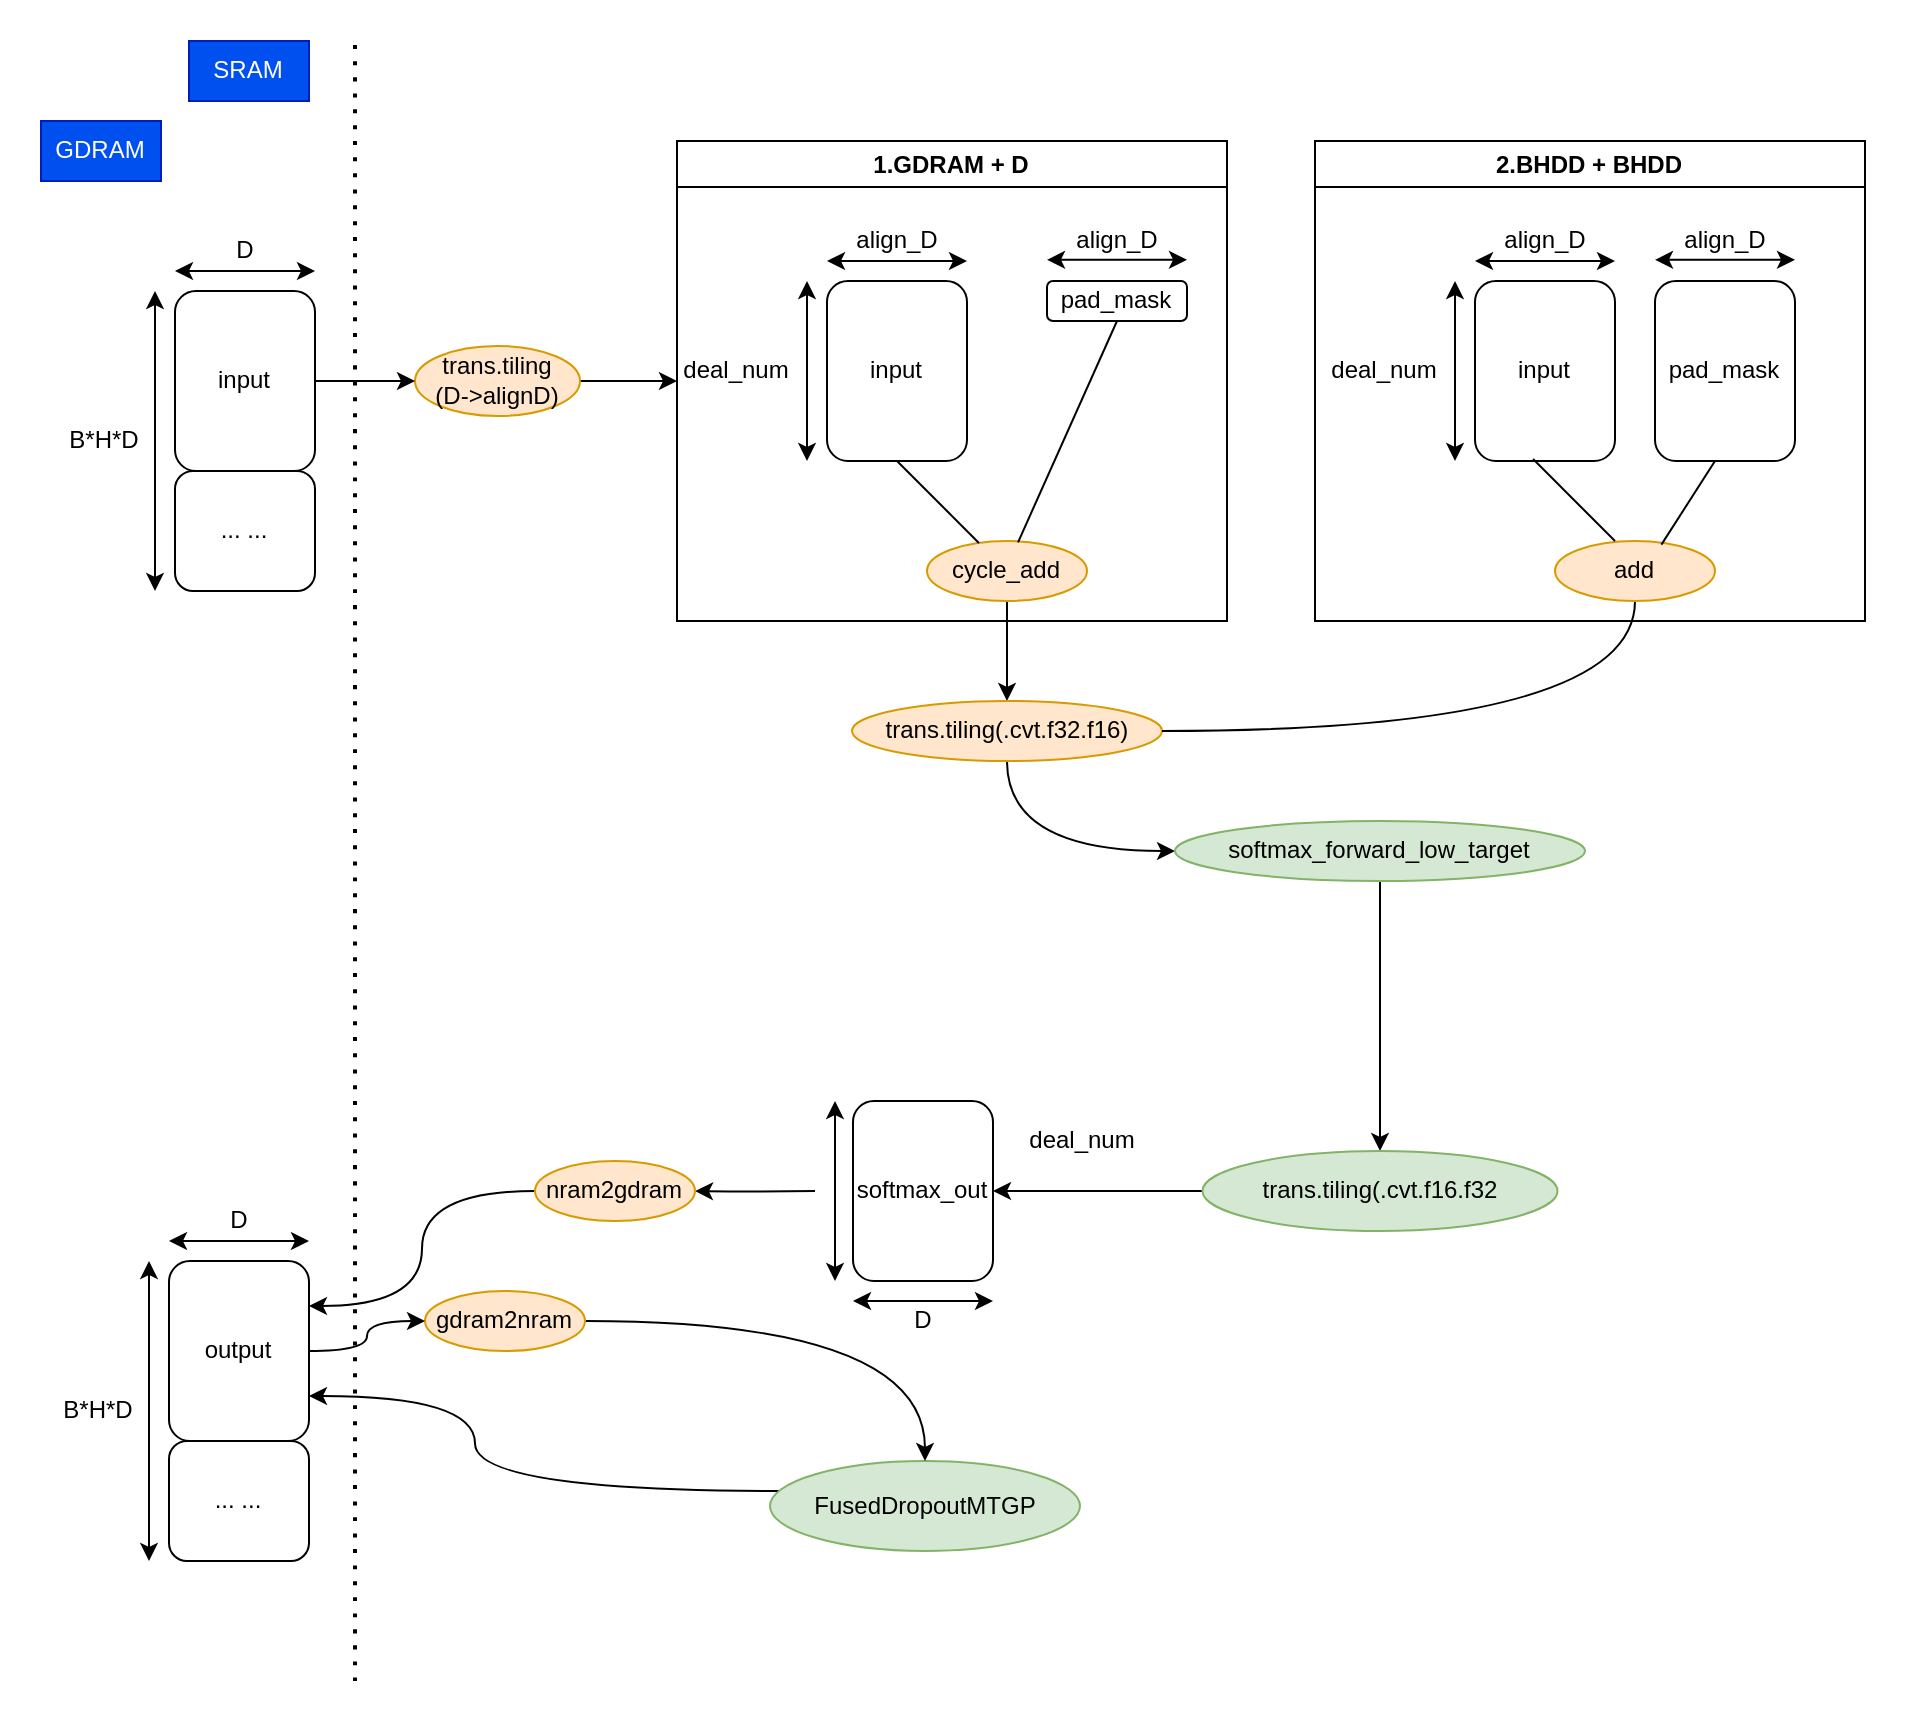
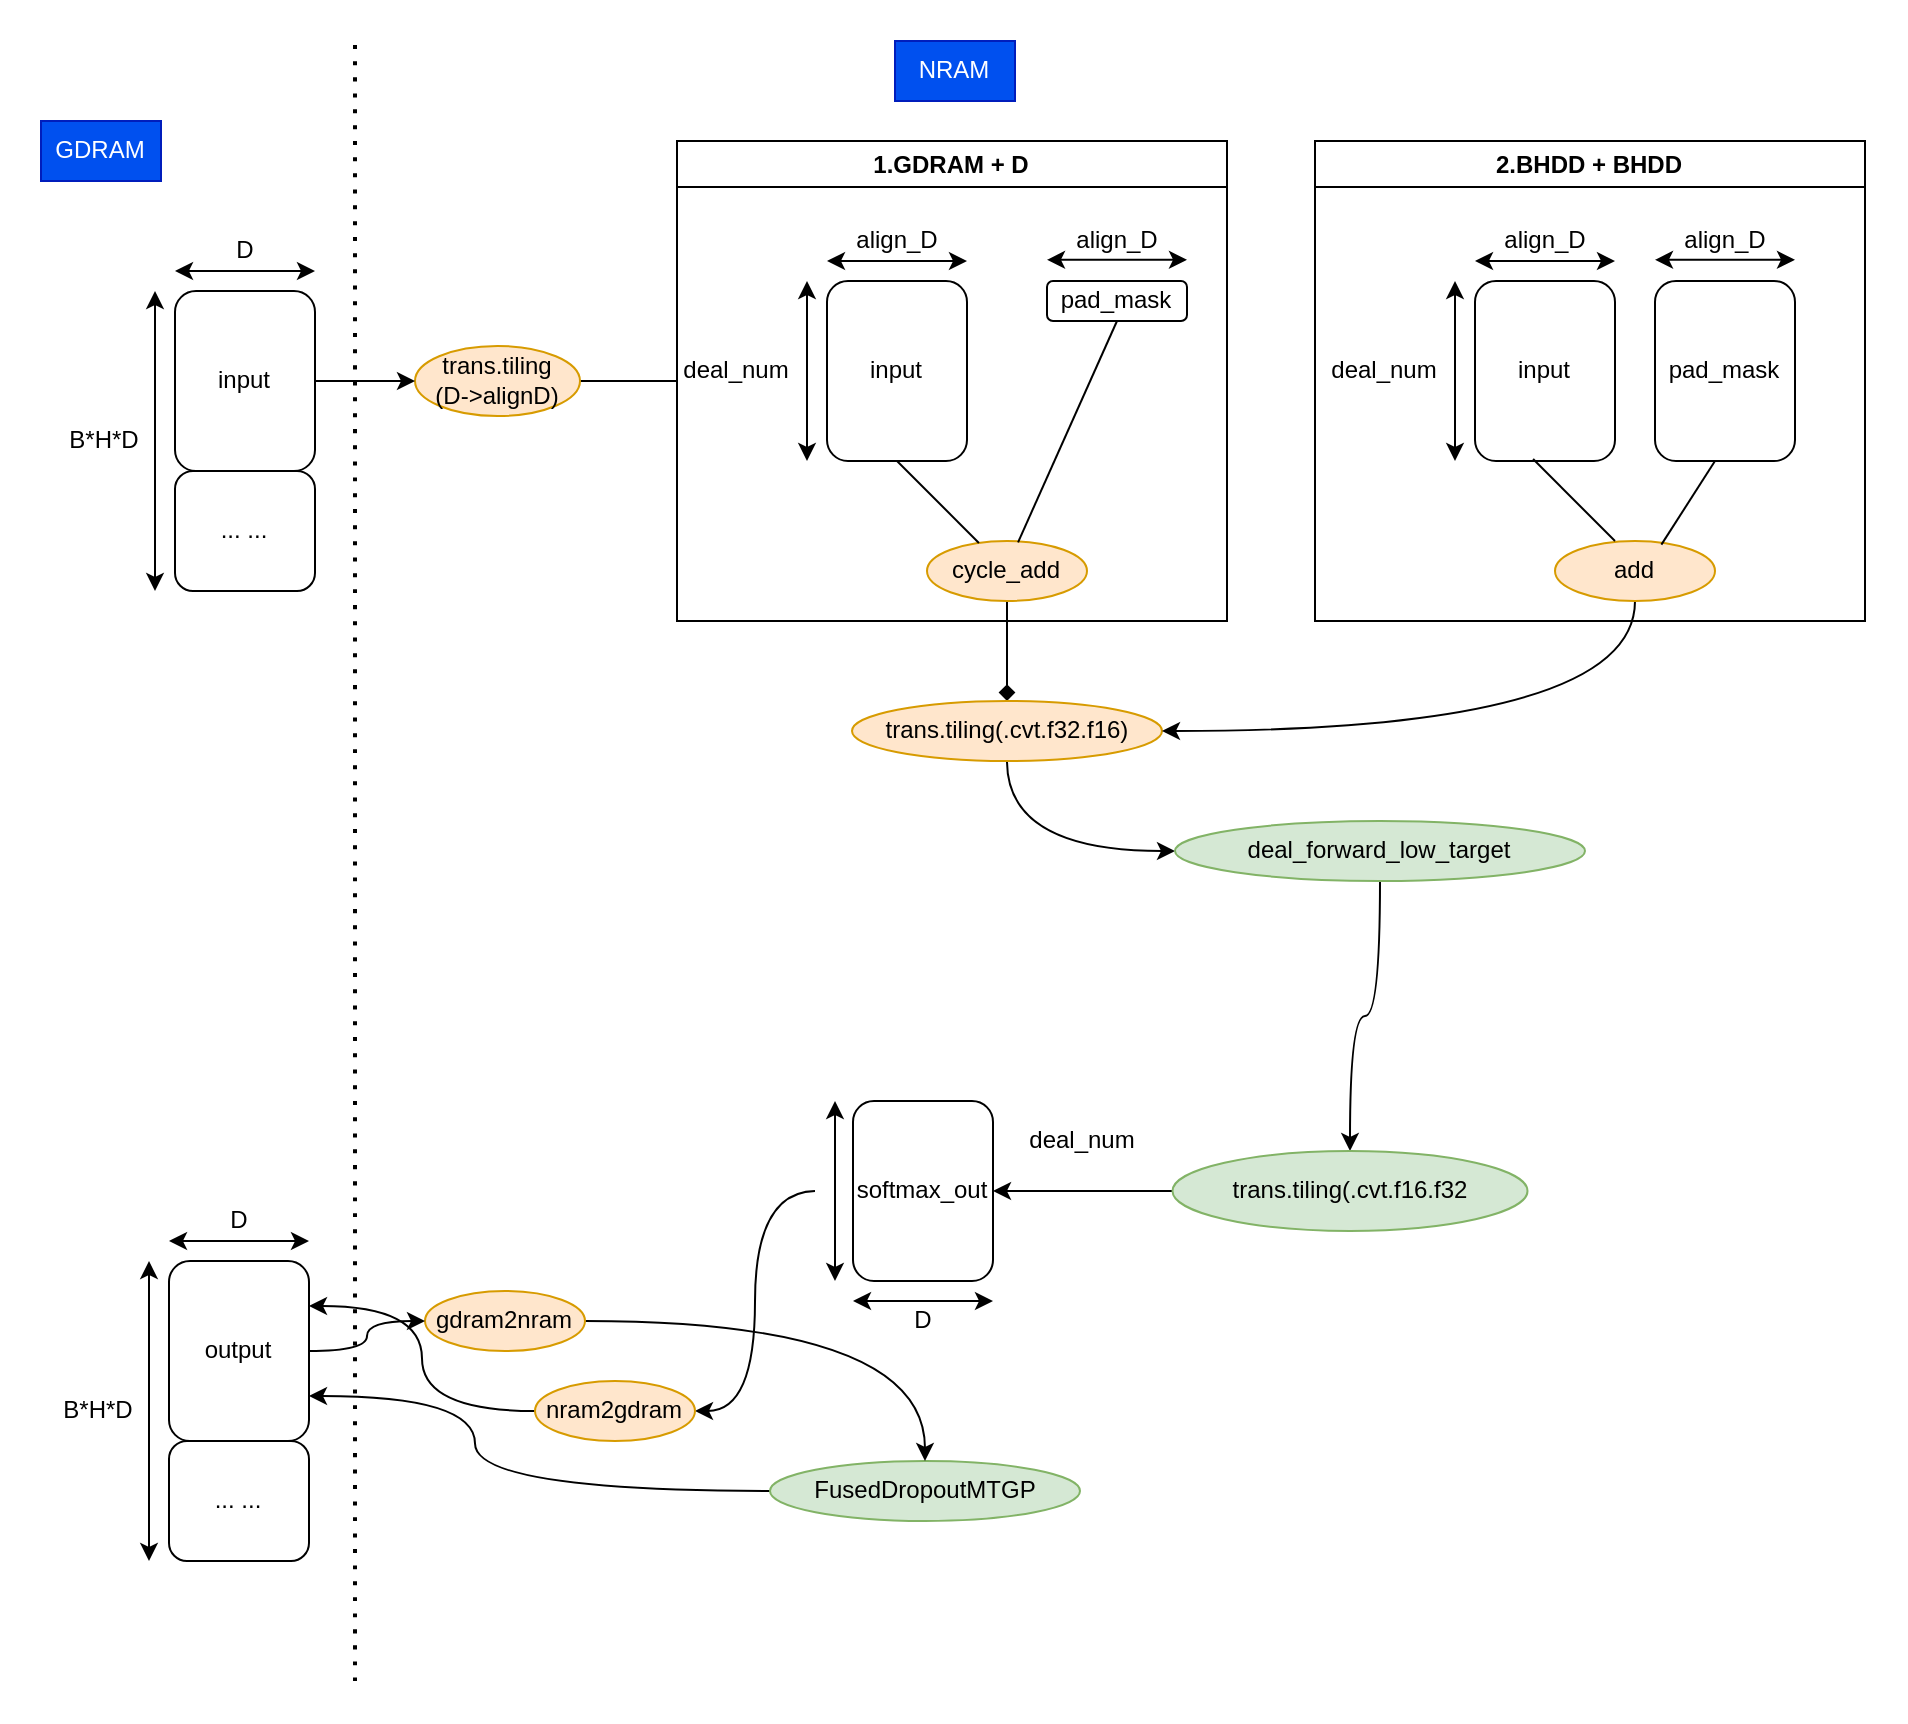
- <mxCell id="63" value="SRAM" style="text;html=1;strokeColor=#001DBC;fillColor=#0050ef;align=center;verticalAlign=middle;whiteSpace=wrap;rounded=0;fontColor=#ffffff;" parent="1" vertex="1"><mxGeometry x="94" y="20" width="60" height="30" as="geometry" /></mxCell>
+ <mxCell id="62" value="NRAM" style="text;html=1;strokeColor=#001DBC;fillColor=#0050ef;align=center;verticalAlign=middle;whiteSpace=wrap;rounded=0;fontColor=#ffffff;" parent="1" vertex="1"><mxGeometry x="447" y="20" width="60" height="30" as="geometry" /></mxCell>
- <mxCell id="64" style="edgeStyle=orthogonalEdgeStyle;rounded=0;orthogonalLoop=1;jettySize=auto;html=1;exitX=1;exitY=0.5;exitDx=0;exitDy=0;entryX=0;entryY=0.5;entryDx=0;entryDy=0;" edge="1" parent="1" source="65" target="58"><mxGeometry relative="1" as="geometry" /></mxCell>
+ <mxCell id="64" style="edgeStyle=orthogonalEdgeStyle;rounded=0;orthogonalLoop=1;jettySize=auto;html=1;exitX=1;exitY=0.5;exitDx=0;exitDy=0;entryX=0;entryY=0.5;entryDx=0;entryDy=0;endArrow=none;" edge="1" parent="1" source="65" target="58"><mxGeometry relative="1" as="geometry" /></mxCell>
- <mxCell id="3" style="edgeStyle=orthogonalEdgeStyle;rounded=0;orthogonalLoop=1;jettySize=auto;html=1;exitX=0.5;exitY=1;exitDx=0;exitDy=0;entryX=0.5;entryY=0;entryDx=0;entryDy=0;" parent="1" source="4" target="8" edge="1"><mxGeometry relative="1" as="geometry" /></mxCell>
+ <mxCell id="3" style="edgeStyle=orthogonalEdgeStyle;rounded=0;orthogonalLoop=1;jettySize=auto;html=1;exitX=0.5;exitY=1;exitDx=0;exitDy=0;entryX=0.5;entryY=0;entryDx=0;entryDy=0;endArrow=diamond;" parent="1" source="4" target="8" edge="1"><mxGeometry relative="1" as="geometry" /></mxCell>
- <mxCell id="54" style="edgeStyle=orthogonalEdgeStyle;curved=1;rounded=0;orthogonalLoop=1;jettySize=auto;html=1;exitX=0.5;exitY=1;exitDx=0;exitDy=0;entryX=1;entryY=0.5;entryDx=0;entryDy=0;endArrow=none;" parent="1" source="55" target="8" edge="1"><mxGeometry relative="1" as="geometry" /></mxCell>
+ <mxCell id="54" style="edgeStyle=orthogonalEdgeStyle;curved=1;rounded=0;orthogonalLoop=1;jettySize=auto;html=1;exitX=0.5;exitY=1;exitDx=0;exitDy=0;entryX=1;entryY=0.5;entryDx=0;entryDy=0;" parent="1" source="55" target="8" edge="1"><mxGeometry relative="1" as="geometry" /></mxCell>
- <mxCell id="10" value="softmax_forward_low_target" style="ellipse;whiteSpace=wrap;html=1;fillColor=#d5e8d4;strokeColor=#82b366;" parent="1" vertex="1"><mxGeometry x="587" y="410" width="205" height="30" as="geometry" /></mxCell>
+ <mxCell id="10" value="deal_forward_low_target" style="ellipse;whiteSpace=wrap;html=1;fillColor=#d5e8d4;strokeColor=#82b366;" parent="1" vertex="1"><mxGeometry x="587" y="410" width="205" height="30" as="geometry" /></mxCell>
- <mxCell id="68" value="nram2gdram" style="ellipse;whiteSpace=wrap;html=1;fillColor=#ffe6cc;strokeColor=#d79b00;" parent="1" vertex="1"><mxGeometry x="267" y="580" width="80" height="30" as="geometry" /></mxCell>
+ <mxCell id="68" value="nram2gdram" style="ellipse;whiteSpace=wrap;html=1;fillColor=#ffe6cc;strokeColor=#d79b00;" parent="1" vertex="1"><mxGeometry x="267" y="690" width="80" height="30" as="geometry" /></mxCell>
- <mxCell id="12" value="trans.tiling(.cvt.f16.f32" style="ellipse;whiteSpace=wrap;html=1;fillColor=#d5e8d4;strokeColor=#82b366;" parent="1" vertex="1"><mxGeometry x="600.75" y="575" width="177.5" height="40" as="geometry" /></mxCell>
+ <mxCell id="12" value="trans.tiling(.cvt.f16.f32" style="ellipse;whiteSpace=wrap;html=1;fillColor=#d5e8d4;strokeColor=#82b366;" parent="1" vertex="1"><mxGeometry x="585.75" y="575" width="177.5" height="40" as="geometry" /></mxCell>
- <mxCell id="34" value="FusedDropoutMTGP" style="ellipse;whiteSpace=wrap;html=1;fillColor=#d5e8d4;strokeColor=#82b366;" parent="1" vertex="1"><mxGeometry x="384.5" y="730" width="155" height="45" as="geometry" /></mxCell>
+ <mxCell id="34" value="FusedDropoutMTGP" style="ellipse;whiteSpace=wrap;html=1;fillColor=#d5e8d4;strokeColor=#82b366;" parent="1" vertex="1"><mxGeometry x="384.5" y="730" width="155" height="30" as="geometry" /></mxCell>
